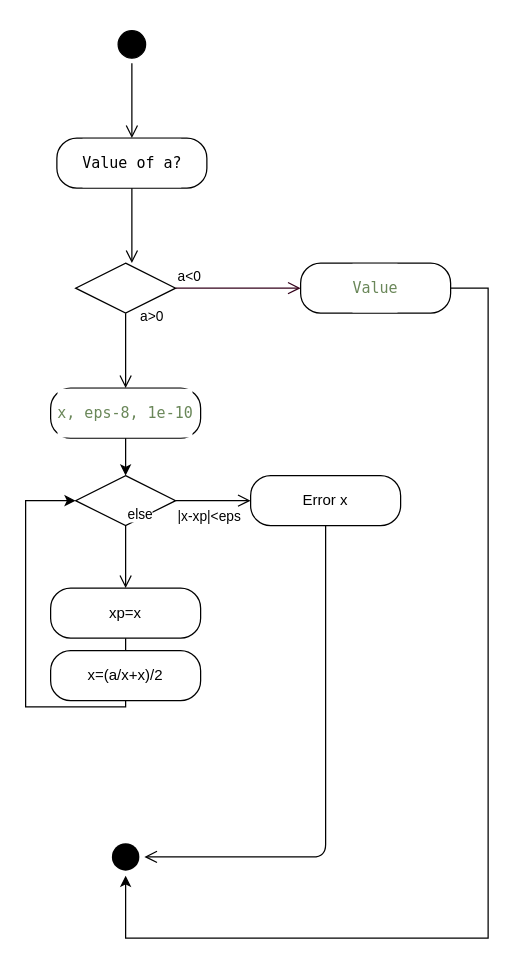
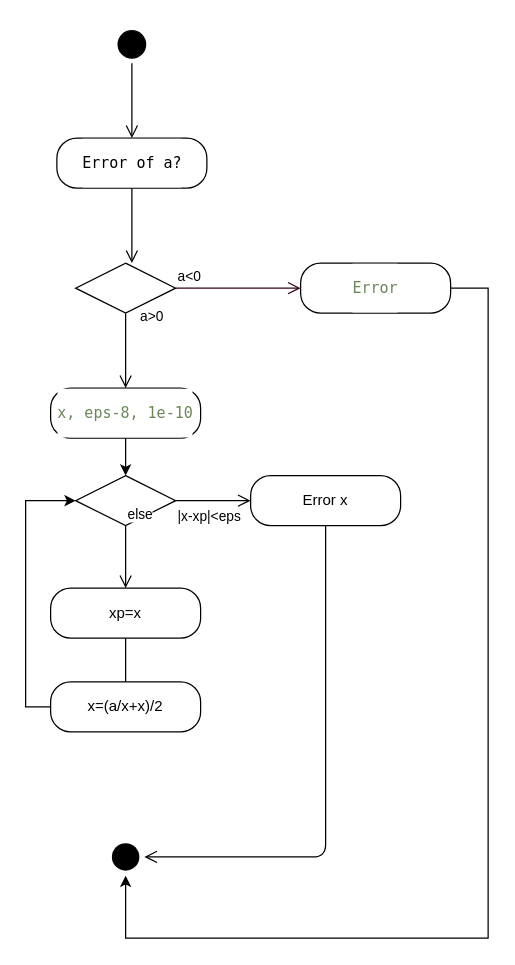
- <mxCell id="4" value="&lt;pre style=&quot;font-family: &amp;quot;jetbrains mono&amp;quot;, monospace;&quot;&gt;&lt;span style=&quot;&quot;&gt;Value of a?&lt;/span&gt;&lt;/pre&gt;" style="rounded=1;html=1;arcSize=40;fillColor=none;labelBackgroundColor=#ffffff;" parent="1" vertex="1"><mxGeometry x="45" y="110" width="120" height="40" as="geometry" /></mxCell>
+ <mxCell id="4" value="&lt;pre style=&quot;font-family: &amp;quot;jetbrains mono&amp;quot;, monospace;&quot;&gt;&lt;span style=&quot;&quot;&gt;Error of a?&lt;/span&gt;&lt;/pre&gt;" style="rounded=1;html=1;arcSize=40;fillColor=none;labelBackgroundColor=#ffffff;" parent="1" vertex="1"><mxGeometry x="45" y="110" width="120" height="40" as="geometry" /></mxCell>
- <mxCell id="10" value="&lt;pre style=&quot;color: rgb(169, 183, 198); font-family: &amp;quot;jetbrains mono&amp;quot;, monospace;&quot;&gt;&lt;span style=&quot;color: #6a8759&quot;&gt;Value&lt;/span&gt;&lt;/pre&gt;" style="rounded=1;whiteSpace=wrap;html=1;arcSize=40;fontColor=#000000;fillColor=none;labelBackgroundColor=#ffffff;" parent="1" vertex="1"><mxGeometry x="240" y="210" width="120" height="40" as="geometry" /></mxCell>
+ <mxCell id="10" value="&lt;pre style=&quot;color: rgb(169, 183, 198); font-family: &amp;quot;jetbrains mono&amp;quot;, monospace;&quot;&gt;&lt;span style=&quot;color: #6a8759&quot;&gt;Error&lt;/span&gt;&lt;/pre&gt;" style="rounded=1;whiteSpace=wrap;html=1;arcSize=40;fontColor=#000000;fillColor=none;labelBackgroundColor=#ffffff;" parent="1" vertex="1"><mxGeometry x="240" y="210" width="120" height="40" as="geometry" /></mxCell>
- <mxCell id="21" value="x=(a/x+x)/2" style="rounded=1;whiteSpace=wrap;html=1;arcSize=40;fontColor=#000000;labelBackgroundColor=#ffffff;fillColor=none;" parent="1" vertex="1"><mxGeometry x="40" y="520" width="120" height="40" as="geometry" /></mxCell>
+ <mxCell id="21" value="x=(a/x+x)/2" style="rounded=1;whiteSpace=wrap;html=1;arcSize=40;fontColor=#000000;labelBackgroundColor=#ffffff;fillColor=none;" parent="1" vertex="1"><mxGeometry x="40" y="545" width="120" height="40" as="geometry" /></mxCell>
